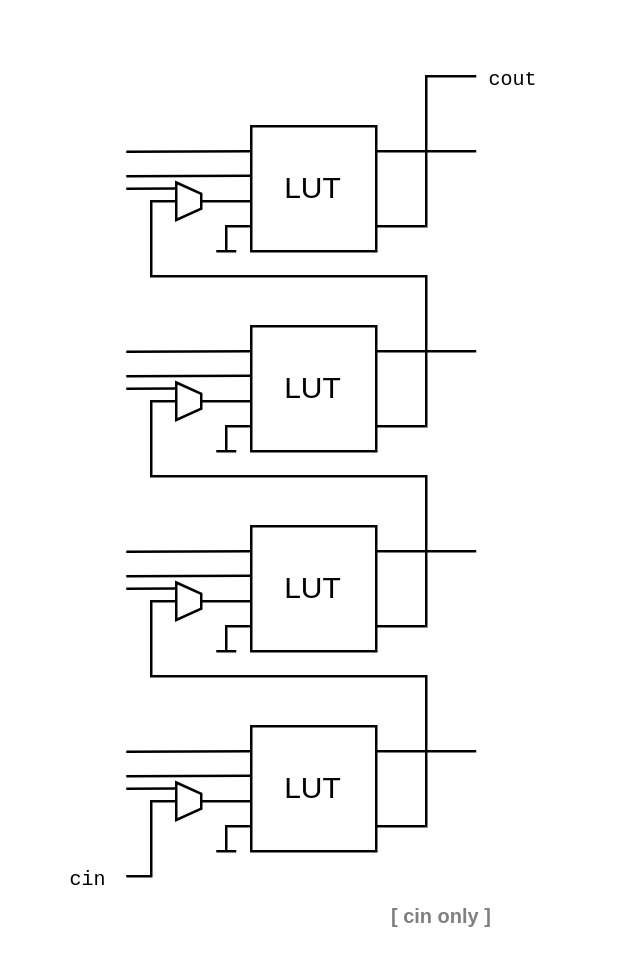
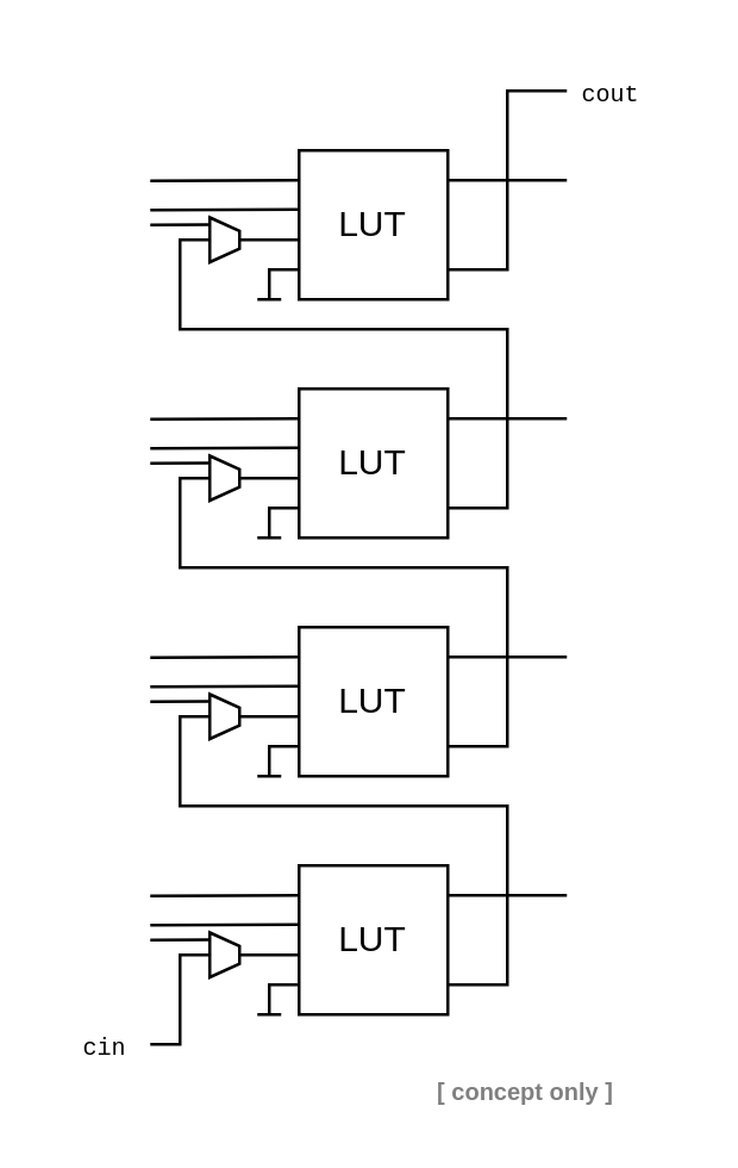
- <mxCell id="45" value="&lt;font color=&quot;#808080&quot; style=&quot;font-size: 8px;&quot;&gt;&lt;b&gt;[ cin only ]&amp;nbsp;&lt;/b&gt;&lt;/font&gt;" style="text;html=1;strokeColor=none;fillColor=none;align=center;verticalAlign=middle;whiteSpace=wrap;rounded=0;" vertex="1" parent="1"><mxGeometry x="130" y="360" width="95.13" height="10" as="geometry" /></mxCell>
+ <mxCell id="45" value="&lt;font color=&quot;#808080&quot; style=&quot;font-size: 8px;&quot;&gt;&lt;b&gt;[ concept only ]&amp;nbsp;&lt;/b&gt;&lt;/font&gt;" style="text;html=1;strokeColor=none;fillColor=none;align=center;verticalAlign=middle;whiteSpace=wrap;rounded=0;" vertex="1" parent="1"><mxGeometry x="130" y="360" width="95.13" height="10" as="geometry" /></mxCell>
